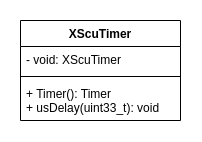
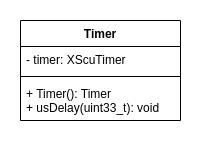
- <mxCell id="2" value="XScuTimer" style="swimlane;fontStyle=1;align=center;verticalAlign=top;childLayout=stackLayout;horizontal=1;startSize=26;horizontalStack=0;resizeParent=1;resizeParentMax=0;resizeLast=0;collapsible=1;marginBottom=0;whiteSpace=wrap;html=1;" vertex="1" parent="1"><mxGeometry x="20" y="20" width="160" height="100" as="geometry" /></mxCell>
+ <mxCell id="2" value="Timer" style="swimlane;fontStyle=1;align=center;verticalAlign=top;childLayout=stackLayout;horizontal=1;startSize=26;horizontalStack=0;resizeParent=1;resizeParentMax=0;resizeLast=0;collapsible=1;marginBottom=0;whiteSpace=wrap;html=1;" vertex="1" parent="1"><mxGeometry x="20" y="20" width="160" height="100" as="geometry" /></mxCell>
- <mxCell id="3" value="- void: XScuTimer" style="text;strokeColor=none;fillColor=none;align=left;verticalAlign=top;spacingLeft=4;spacingRight=4;overflow=hidden;rotatable=0;points=[[0,0.5],[1,0.5]];portConstraint=eastwest;whiteSpace=wrap;html=1;" vertex="1" parent="2"><mxGeometry y="26" width="160" height="26" as="geometry" /></mxCell>
+ <mxCell id="3" value="- timer: XScuTimer" style="text;strokeColor=none;fillColor=none;align=left;verticalAlign=top;spacingLeft=4;spacingRight=4;overflow=hidden;rotatable=0;points=[[0,0.5],[1,0.5]];portConstraint=eastwest;whiteSpace=wrap;html=1;" vertex="1" parent="2"><mxGeometry y="26" width="160" height="26" as="geometry" /></mxCell>
